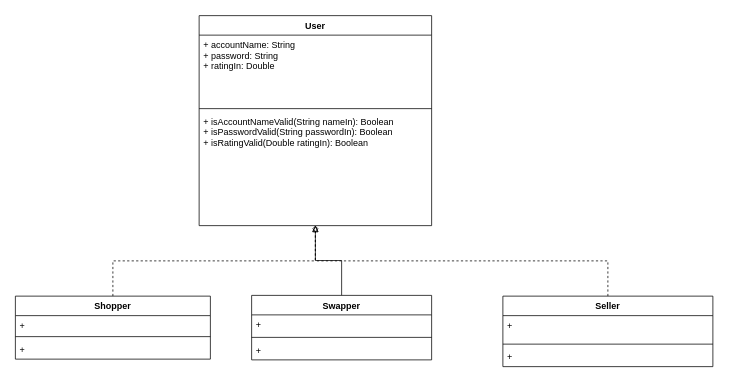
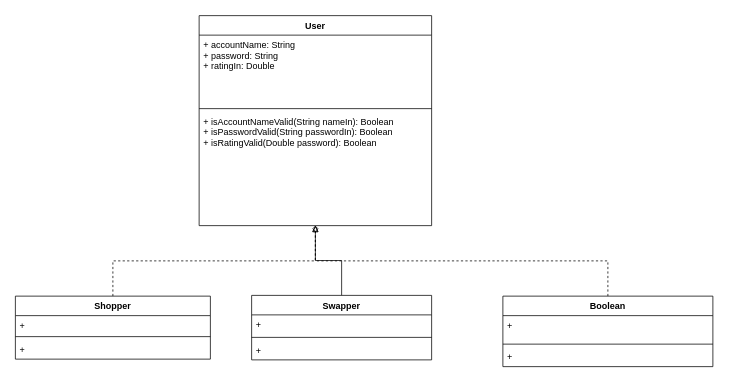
- <mxCell id="5" value="+ isAccountNameValid(String nameIn): Boolean&#10;+ isPasswordValid(String passwordIn): Boolean&#10;+ isRatingValid(Double ratingIn): Boolean" style="text;strokeColor=none;fillColor=none;align=left;verticalAlign=top;spacingLeft=4;spacingRight=4;overflow=hidden;rotatable=0;points=[[0,0.5],[1,0.5]];portConstraint=eastwest;" vertex="1" parent="2"><mxGeometry y="128" width="310" height="152" as="geometry" /></mxCell>
+ <mxCell id="5" value="+ isAccountNameValid(String nameIn): Boolean&#10;+ isPasswordValid(String passwordIn): Boolean&#10;+ isRatingValid(Double password): Boolean" style="text;strokeColor=none;fillColor=none;align=left;verticalAlign=top;spacingLeft=4;spacingRight=4;overflow=hidden;rotatable=0;points=[[0,0.5],[1,0.5]];portConstraint=eastwest;" vertex="1" parent="2"><mxGeometry y="128" width="310" height="152" as="geometry" /></mxCell>
- <mxCell id="17" value="Seller" style="swimlane;fontStyle=1;align=center;verticalAlign=top;childLayout=stackLayout;horizontal=1;startSize=26;horizontalStack=0;resizeParent=1;resizeParentMax=0;resizeLast=0;collapsible=1;marginBottom=0;" vertex="1" parent="1"><mxGeometry x="670" y="394" width="280" height="94" as="geometry" /></mxCell>
+ <mxCell id="17" value="Boolean" style="swimlane;fontStyle=1;align=center;verticalAlign=top;childLayout=stackLayout;horizontal=1;startSize=26;horizontalStack=0;resizeParent=1;resizeParentMax=0;resizeLast=0;collapsible=1;marginBottom=0;" vertex="1" parent="1"><mxGeometry x="670" y="394" width="280" height="94" as="geometry" /></mxCell>
